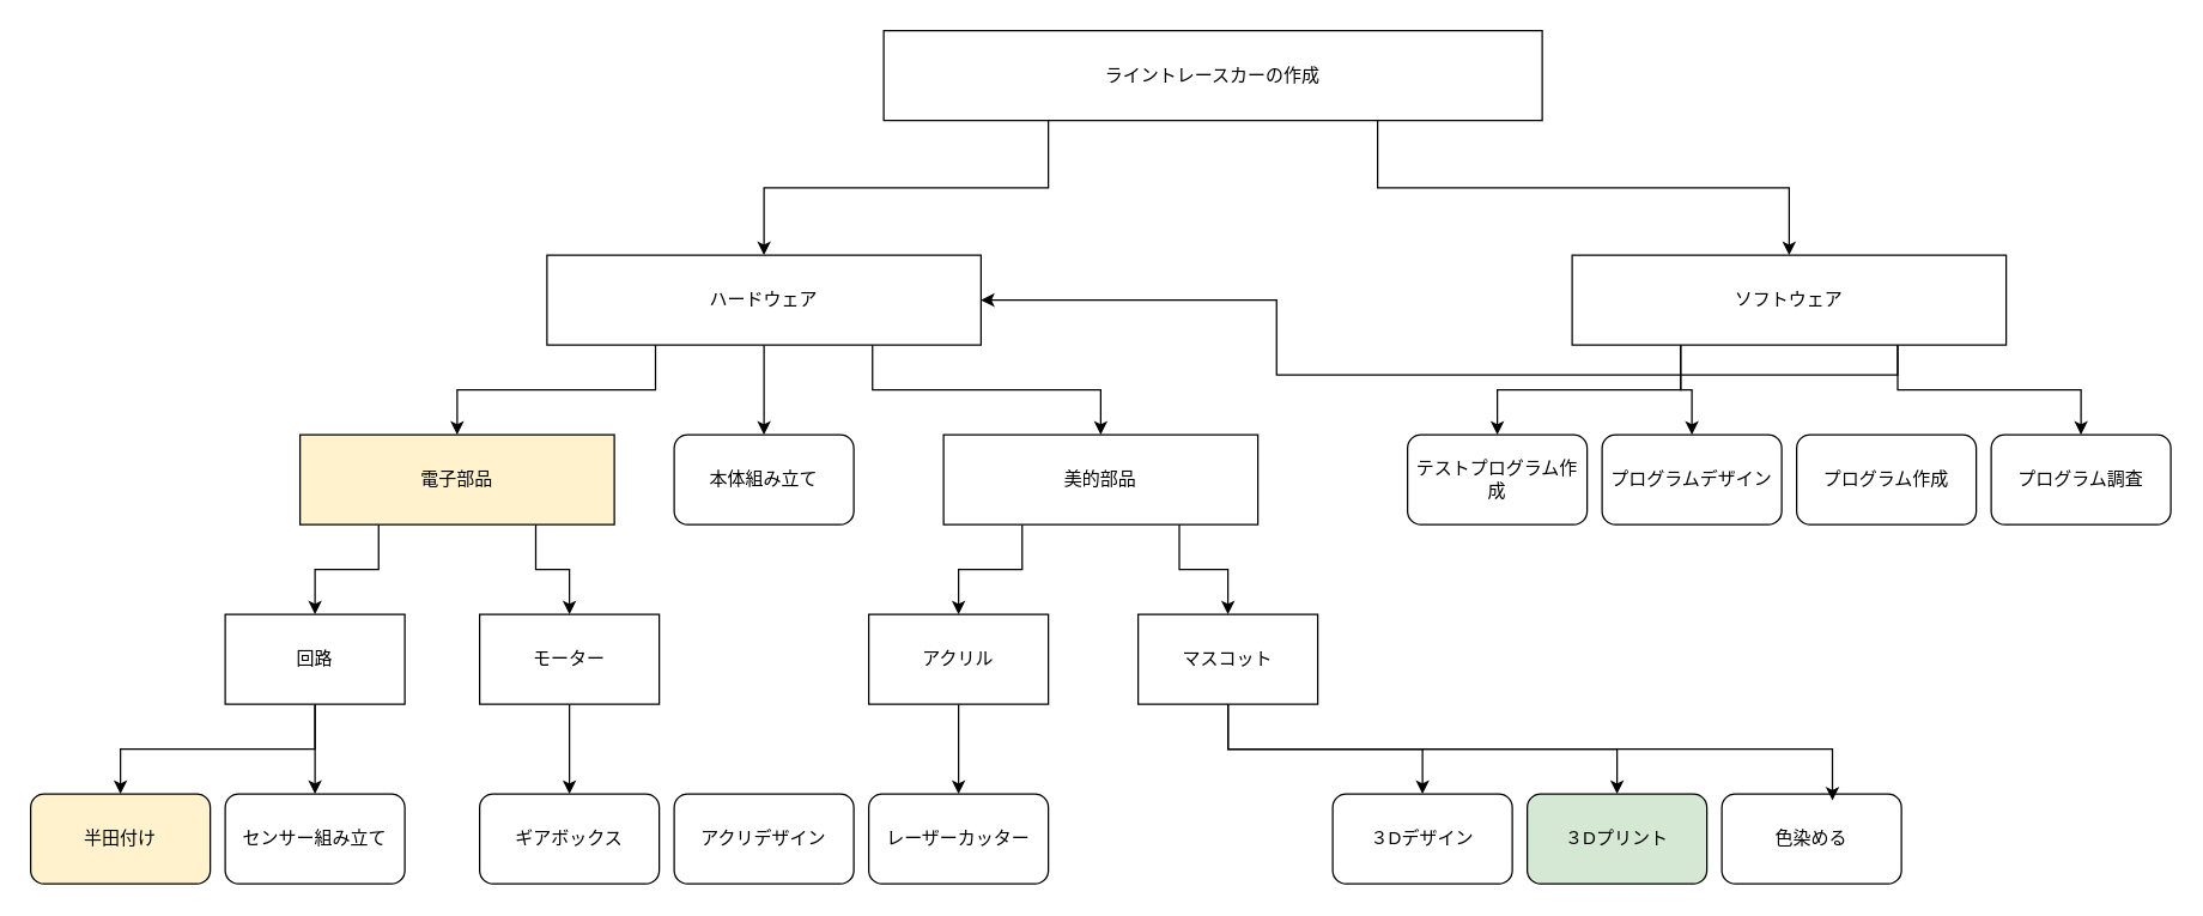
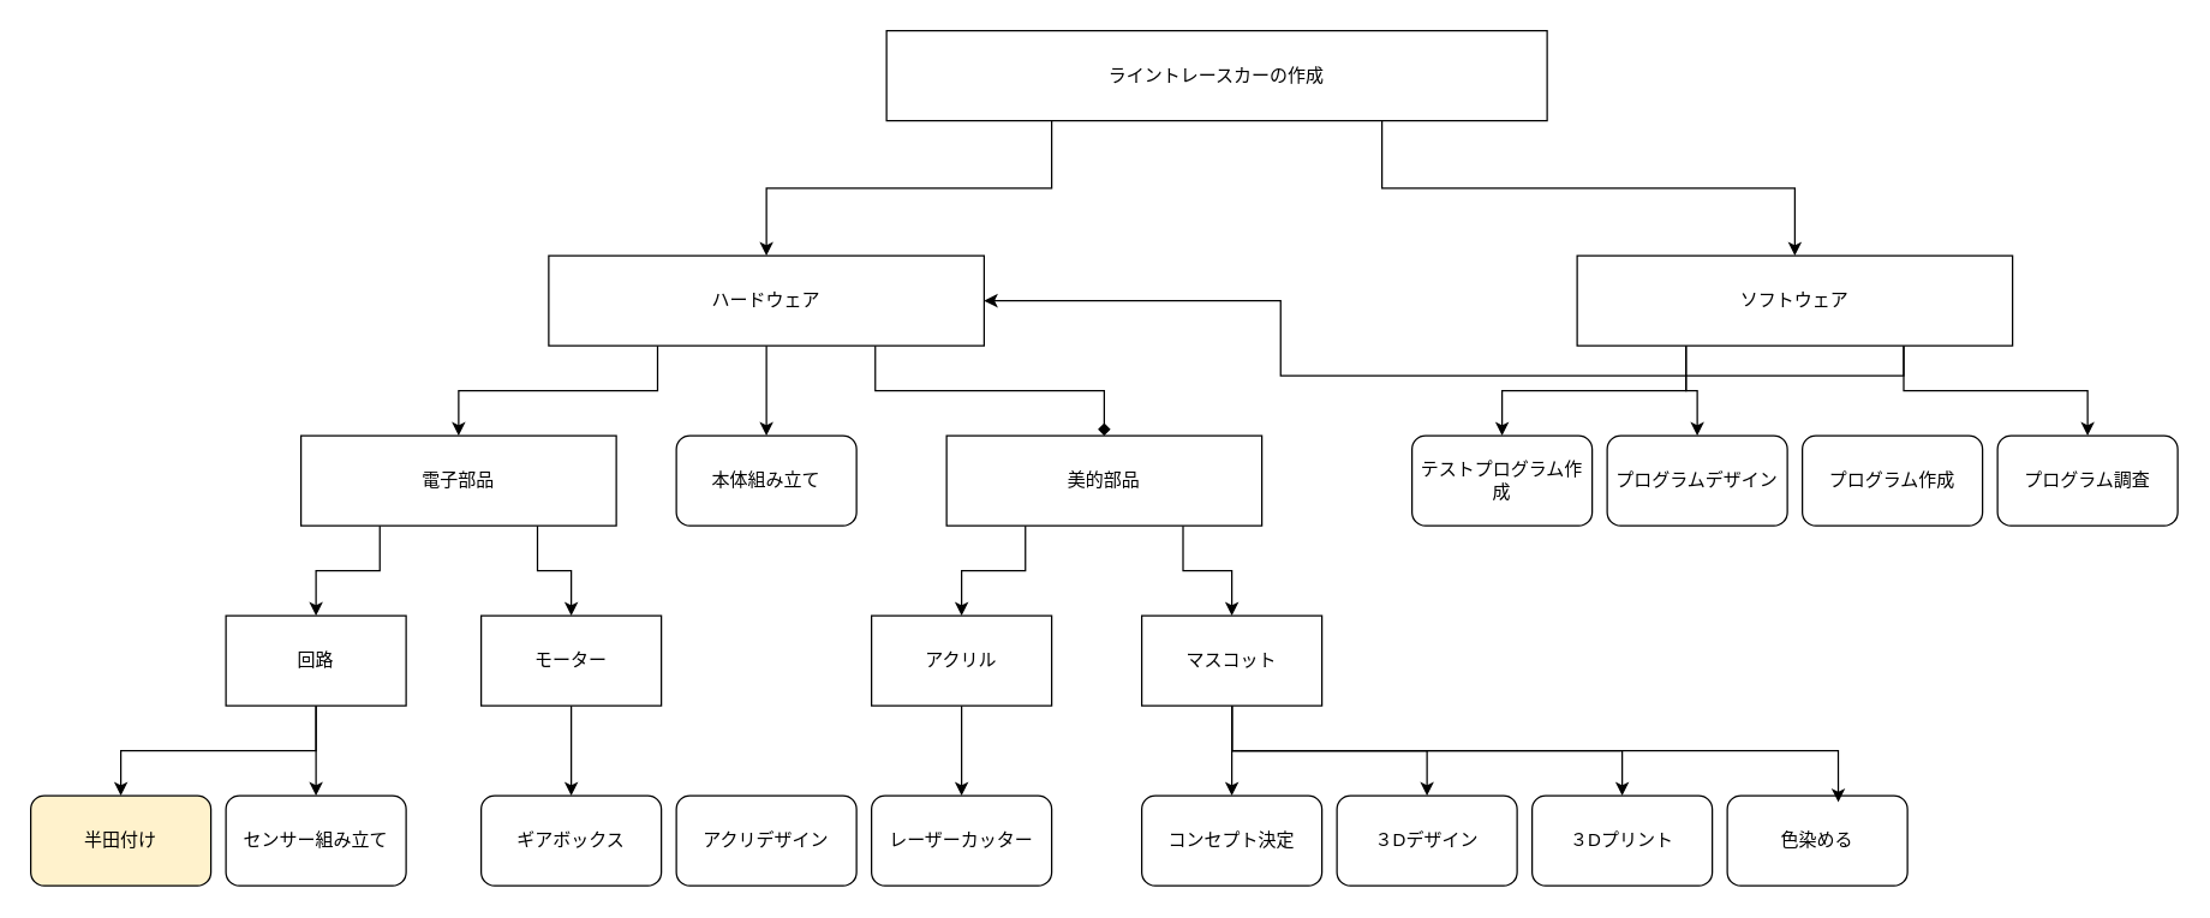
- <mxCell id="6" style="edgeStyle=orthogonalEdgeStyle;rounded=0;orthogonalLoop=1;jettySize=auto;html=1;exitX=0.75;exitY=1;exitDx=0;exitDy=0;entryX=0.5;entryY=0;entryDx=0;entryDy=0;" edge="1" parent="1" source="8" target="19"><mxGeometry relative="1" as="geometry" /></mxCell>
+ <mxCell id="6" style="edgeStyle=orthogonalEdgeStyle;rounded=0;orthogonalLoop=1;jettySize=auto;html=1;exitX=0.75;exitY=1;exitDx=0;exitDy=0;entryX=0.5;entryY=0;entryDx=0;entryDy=0;endArrow=diamond;" edge="1" parent="1" source="8" target="19"><mxGeometry relative="1" as="geometry" /></mxCell>
- <mxCell id="16" value="電子部品" style="rounded=0;whiteSpace=wrap;html=1;fillColor=#fff2cc;" vertex="1" parent="1"><mxGeometry x="200" y="290" width="210" height="60" as="geometry" /></mxCell>
+ <mxCell id="16" value="電子部品" style="rounded=0;whiteSpace=wrap;html=1;" vertex="1" parent="1"><mxGeometry x="200" y="290" width="210" height="60" as="geometry" /></mxCell>
+ <mxCell id="22" style="edgeStyle=orthogonalEdgeStyle;rounded=0;orthogonalLoop=1;jettySize=auto;html=1;exitX=0.5;exitY=1;exitDx=0;exitDy=0;" edge="1" parent="1" source="25" target="36"><mxGeometry relative="1" as="geometry" /></mxCell>
+ <mxCell id="36" value="コンセプト決定" style="rounded=1;whiteSpace=wrap;html=1;" vertex="1" parent="1"><mxGeometry x="760" y="530" width="120" height="60" as="geometry" /></mxCell>
- <mxCell id="38" value="３Dプリント" style="rounded=1;whiteSpace=wrap;html=1;fillColor=#d5e8d4;" vertex="1" parent="1"><mxGeometry x="1020" y="530" width="120" height="60" as="geometry" /></mxCell>
+ <mxCell id="38" value="３Dプリント" style="rounded=1;whiteSpace=wrap;html=1;" vertex="1" parent="1"><mxGeometry x="1020" y="530" width="120" height="60" as="geometry" /></mxCell>
